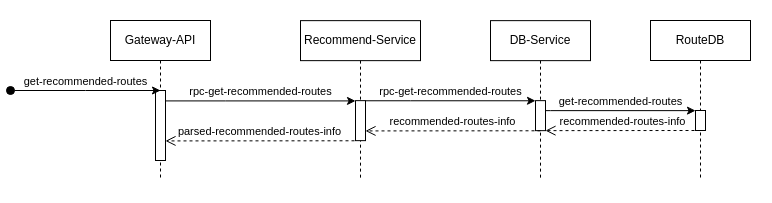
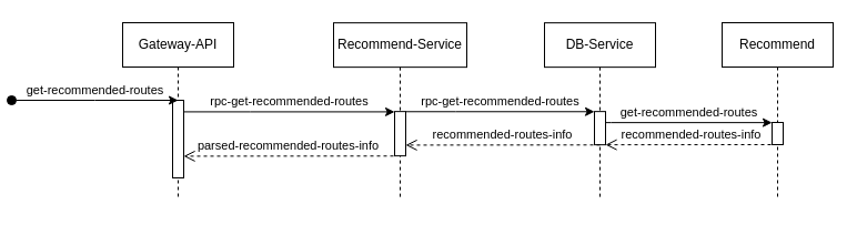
- <mxCell id="9" value="RouteDB" style="shape=umlLifeline;perimeter=lifelinePerimeter;whiteSpace=wrap;html=1;container=0;dropTarget=0;collapsible=0;recursiveResize=0;outlineConnect=0;portConstraint=eastwest;newEdgeStyle={&quot;edgeStyle&quot;:&quot;elbowEdgeStyle&quot;,&quot;elbow&quot;:&quot;vertical&quot;,&quot;curved&quot;:0,&quot;rounded&quot;:0};" parent="1" vertex="1"><mxGeometry x="560" y="20" width="100" height="160" as="geometry" /></mxCell>
+ <mxCell id="9" value="Recommend" style="shape=umlLifeline;perimeter=lifelinePerimeter;whiteSpace=wrap;html=1;container=0;dropTarget=0;collapsible=0;recursiveResize=0;outlineConnect=0;portConstraint=eastwest;newEdgeStyle={&quot;edgeStyle&quot;:&quot;elbowEdgeStyle&quot;,&quot;elbow&quot;:&quot;vertical&quot;,&quot;curved&quot;:0,&quot;rounded&quot;:0};" parent="1" vertex="1"><mxGeometry x="560" y="20" width="100" height="160" as="geometry" /></mxCell>
